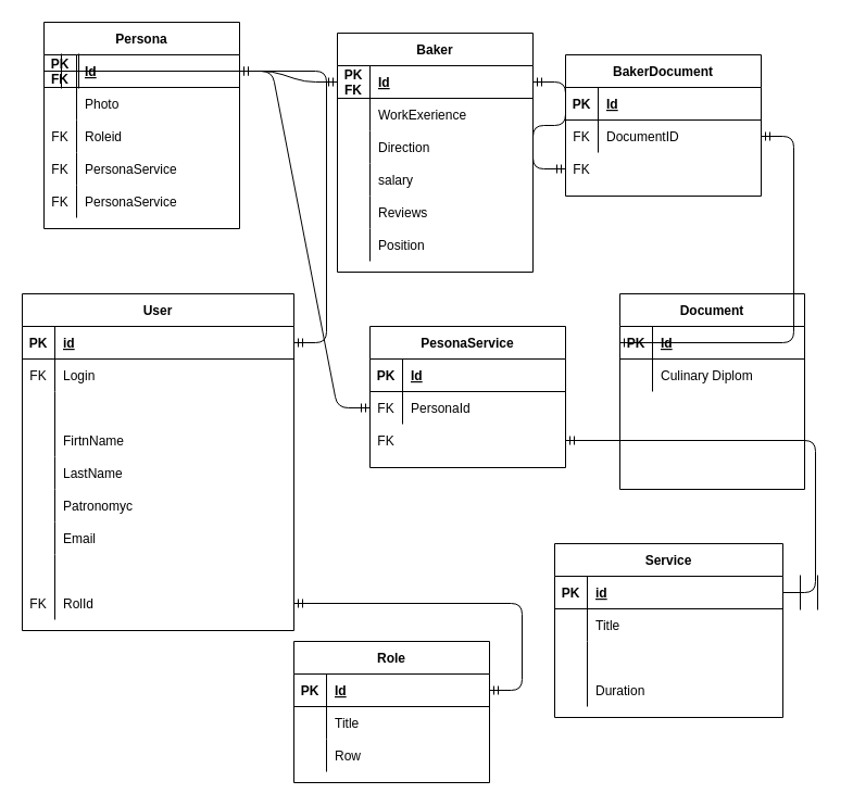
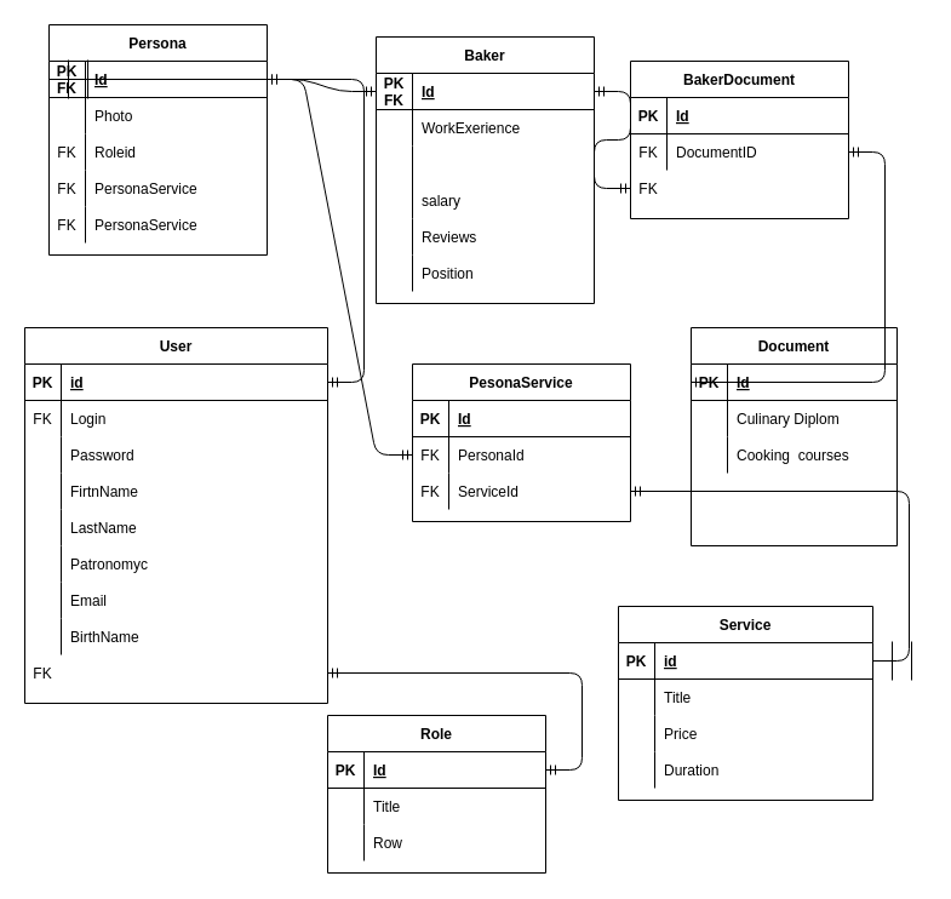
- <mxCell id="93" value="Direction" style="shape=partialRectangle;connectable=0;fillColor=none;top=0;left=0;bottom=0;right=0;align=left;spacingLeft=6;overflow=hidden;" parent="91" vertex="1"><mxGeometry x="30" width="150" height="30" as="geometry" /></mxCell>
+ <mxCell id="11" value="Password" style="shape=partialRectangle;overflow=hidden;connectable=0;fillColor=none;top=0;left=0;bottom=0;right=0;align=left;spacingLeft=6;" parent="9" vertex="1"><mxGeometry x="30" width="220" height="30" as="geometry" /></mxCell>
+ <mxCell id="112" value="Cooking  courses" style="shape=partialRectangle;connectable=0;fillColor=none;top=0;left=0;bottom=0;right=0;align=left;spacingLeft=6;overflow=hidden;" parent="110" vertex="1"><mxGeometry x="30" width="140" height="30" as="geometry" /></mxCell>
+ <mxCell id="66" value="ServiceId" style="shape=partialRectangle;connectable=0;fillColor=none;top=0;left=0;bottom=0;right=0;align=left;spacingLeft=6;overflow=hidden;" parent="64" vertex="1"><mxGeometry x="30" width="150" height="30" as="geometry" /></mxCell>
+ <mxCell id="26" value="BirthName" style="shape=partialRectangle;connectable=0;fillColor=none;top=0;left=0;bottom=0;right=0;align=left;spacingLeft=6;overflow=hidden;" parent="24" vertex="1"><mxGeometry x="30" width="220" height="30" as="geometry" /></mxCell>
- <mxCell id="29" value="RolId" style="shape=partialRectangle;connectable=0;fillColor=none;top=0;left=0;bottom=0;right=0;align=left;spacingLeft=6;overflow=hidden;" parent="27" vertex="1"><mxGeometry x="30" width="220" height="30" as="geometry" /></mxCell>
+ <mxCell id="78" value="Price" style="shape=partialRectangle;overflow=hidden;connectable=0;fillColor=none;top=0;left=0;bottom=0;right=0;align=left;spacingLeft=6;" parent="76" vertex="1"><mxGeometry x="30" width="180" height="30" as="geometry" /></mxCell>
